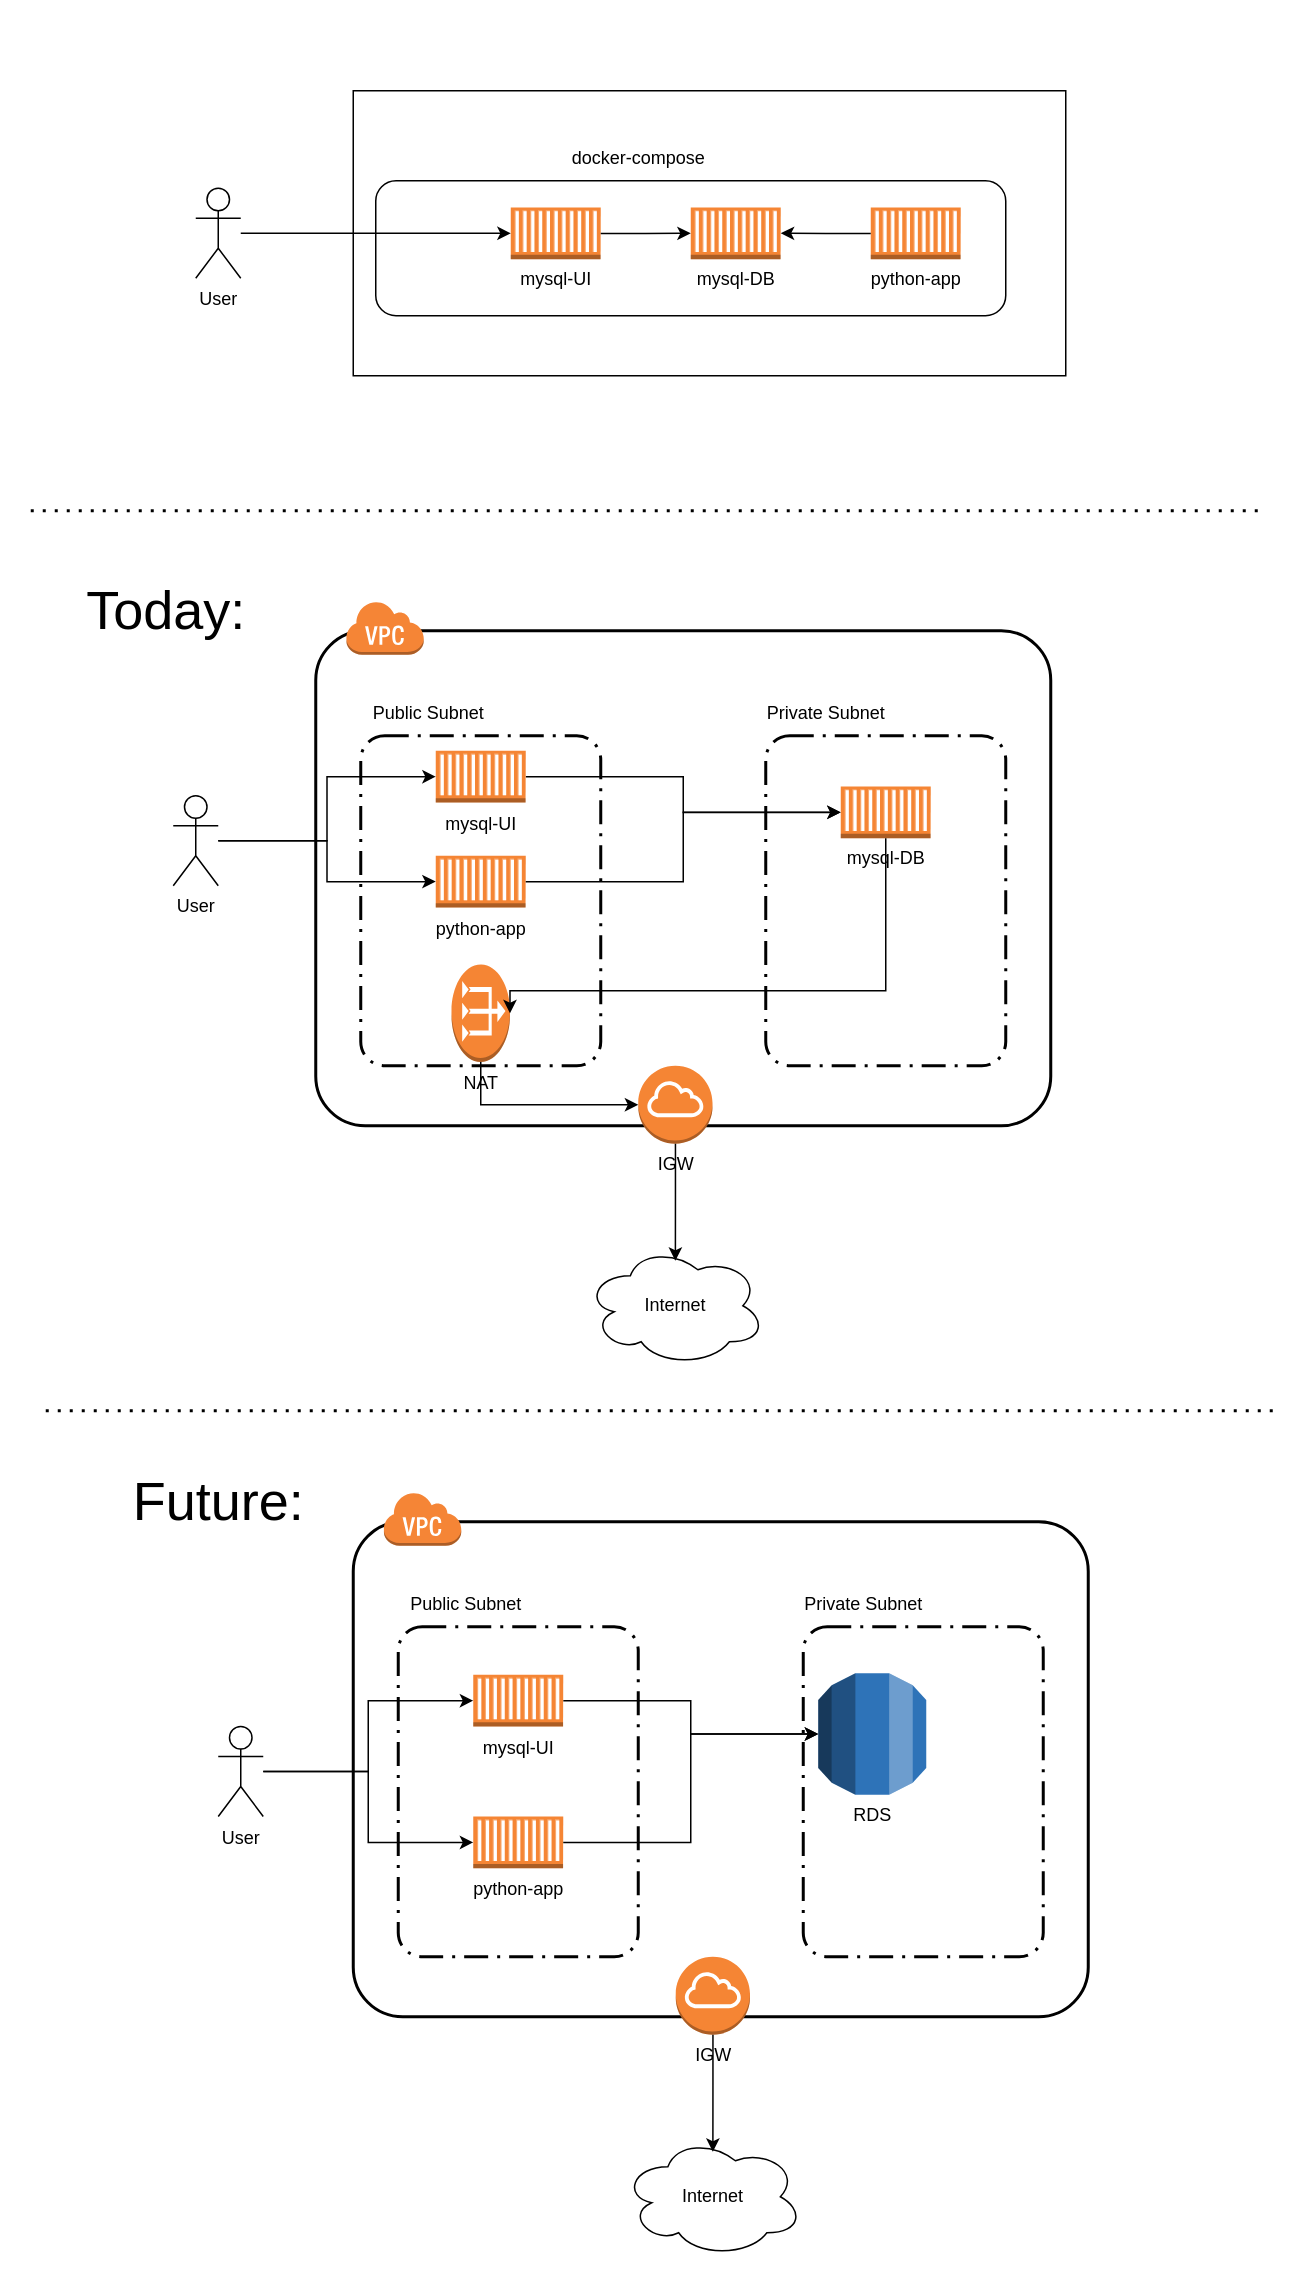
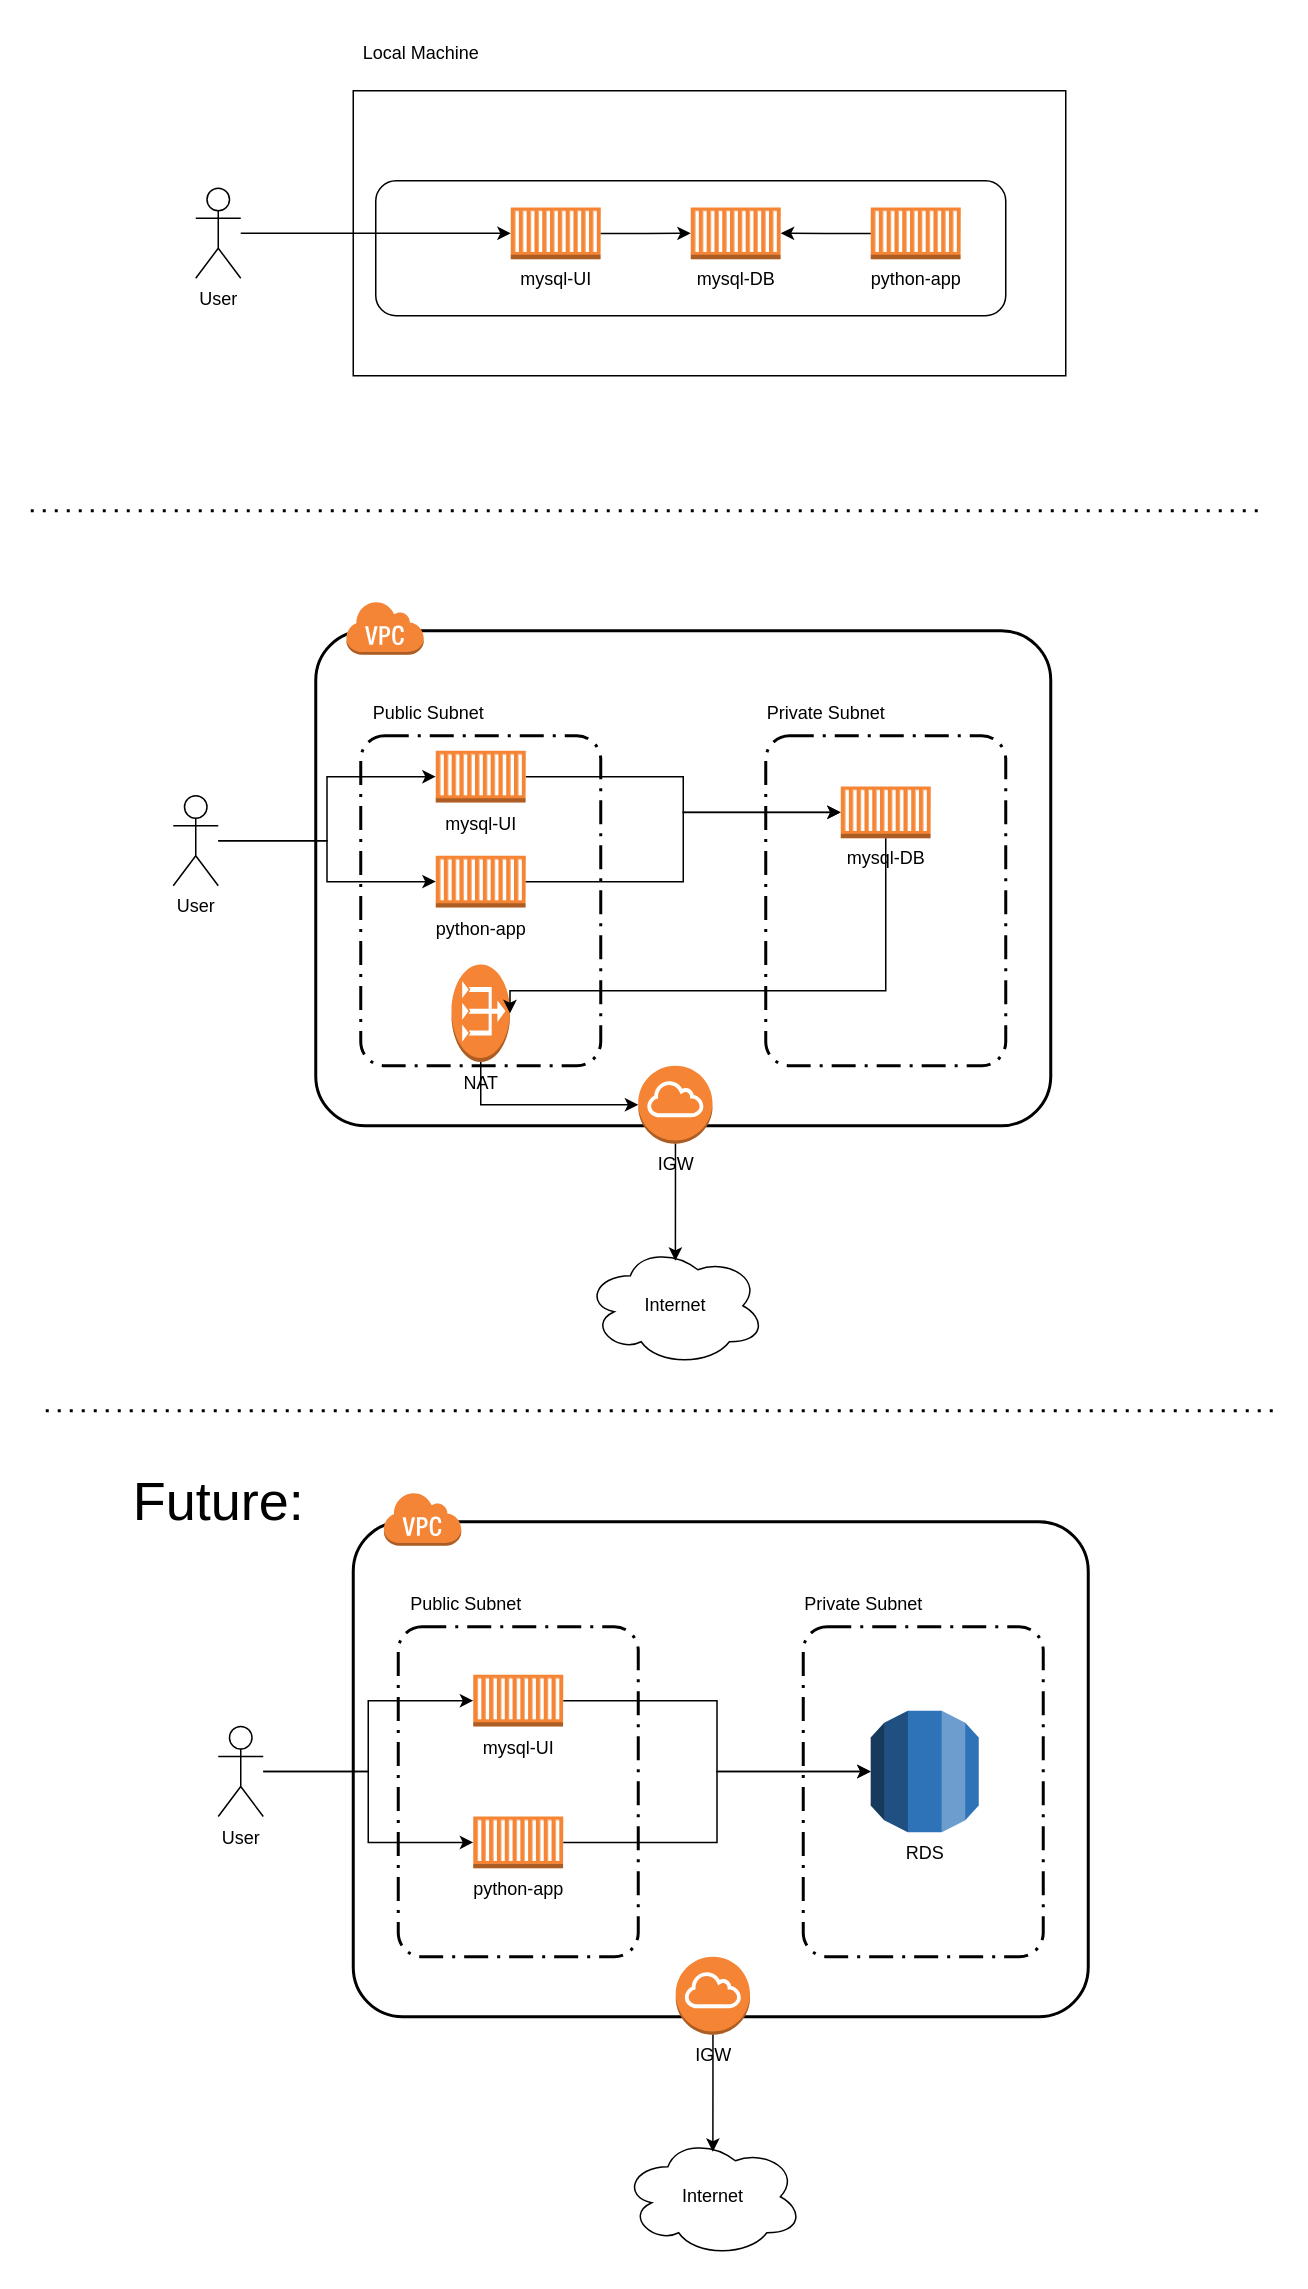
+ <mxCell id="4" value="Local Machine" style="text;html=1;align=center;verticalAlign=middle;resizable=0;points=[];autosize=1;strokeColor=none;fillColor=none;" vertex="1" parent="1"><mxGeometry x="230" y="20" width="100" height="30" as="geometry" /></mxCell>
- <mxCell id="6" value="docker-compose" style="text;html=1;align=center;verticalAlign=middle;resizable=0;points=[];autosize=1;strokeColor=none;fillColor=none;" vertex="1" parent="1"><mxGeometry x="370" y="90" width="110" height="30" as="geometry" /></mxCell>
- <mxCell id="31" value="&lt;font style=&quot;font-size: 36px;&quot;&gt;Today:&lt;/font&gt;" style="text;html=1;align=center;verticalAlign=middle;resizable=0;points=[];autosize=1;strokeColor=none;fillColor=none;" vertex="1" parent="1"><mxGeometry x="45" y="376" width="130" height="60" as="geometry" /></mxCell>
- <mxCell id="48" value="RDS" style="outlineConnect=0;dashed=0;verticalLabelPosition=bottom;verticalAlign=top;align=center;html=1;shape=mxgraph.aws3.rds;fillColor=#2E73B8;gradientColor=none;" vertex="1" parent="1"><mxGeometry x="545" y="1115" width="72" height="81" as="geometry" /></mxCell>
+ <mxCell id="48" value="RDS" style="outlineConnect=0;dashed=0;verticalLabelPosition=bottom;verticalAlign=top;align=center;html=1;shape=mxgraph.aws3.rds;fillColor=#2E73B8;gradientColor=none;" vertex="1" parent="1"><mxGeometry x="580" y="1140" width="72" height="81" as="geometry" /></mxCell>
